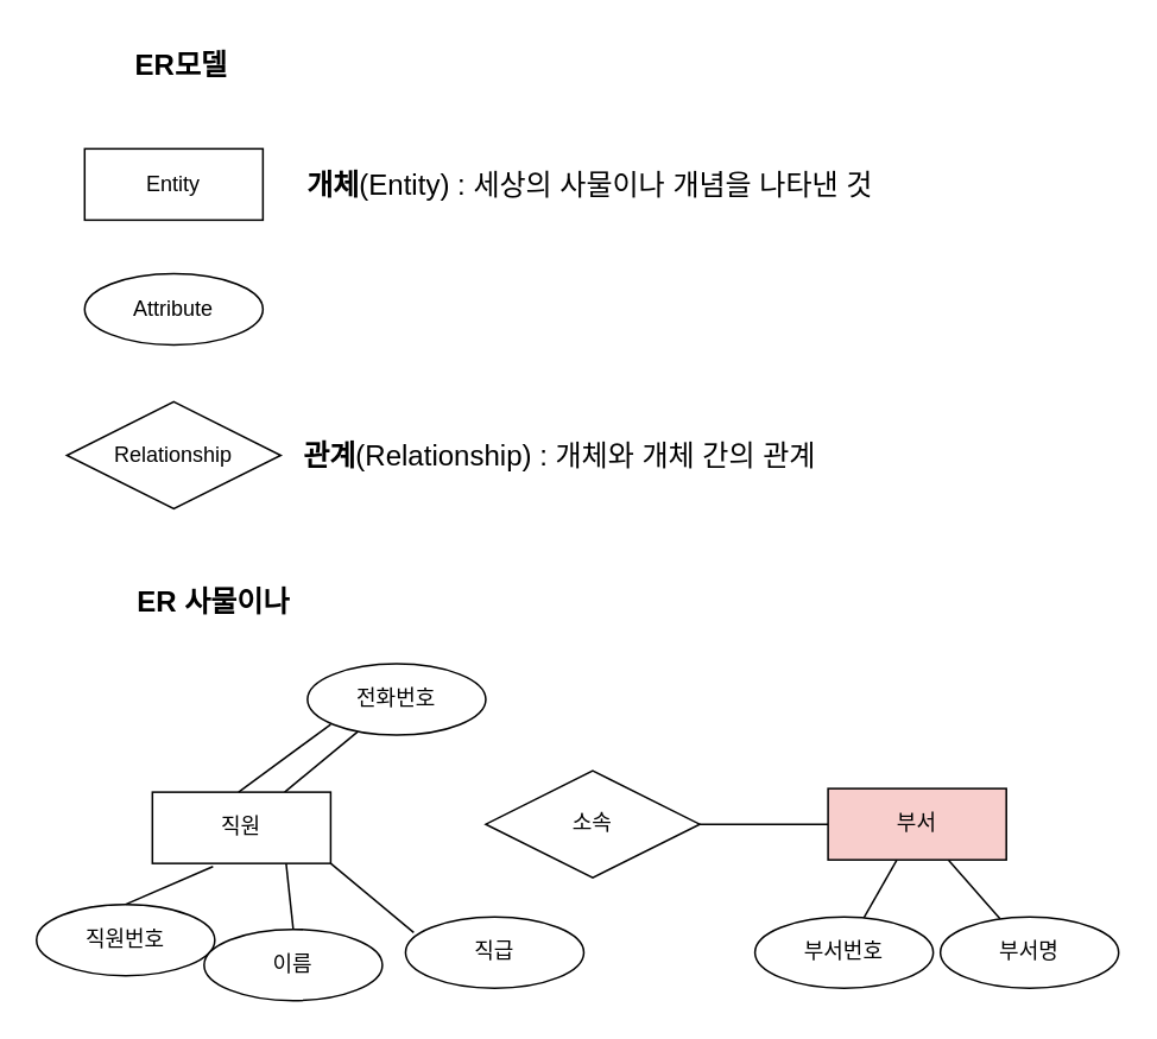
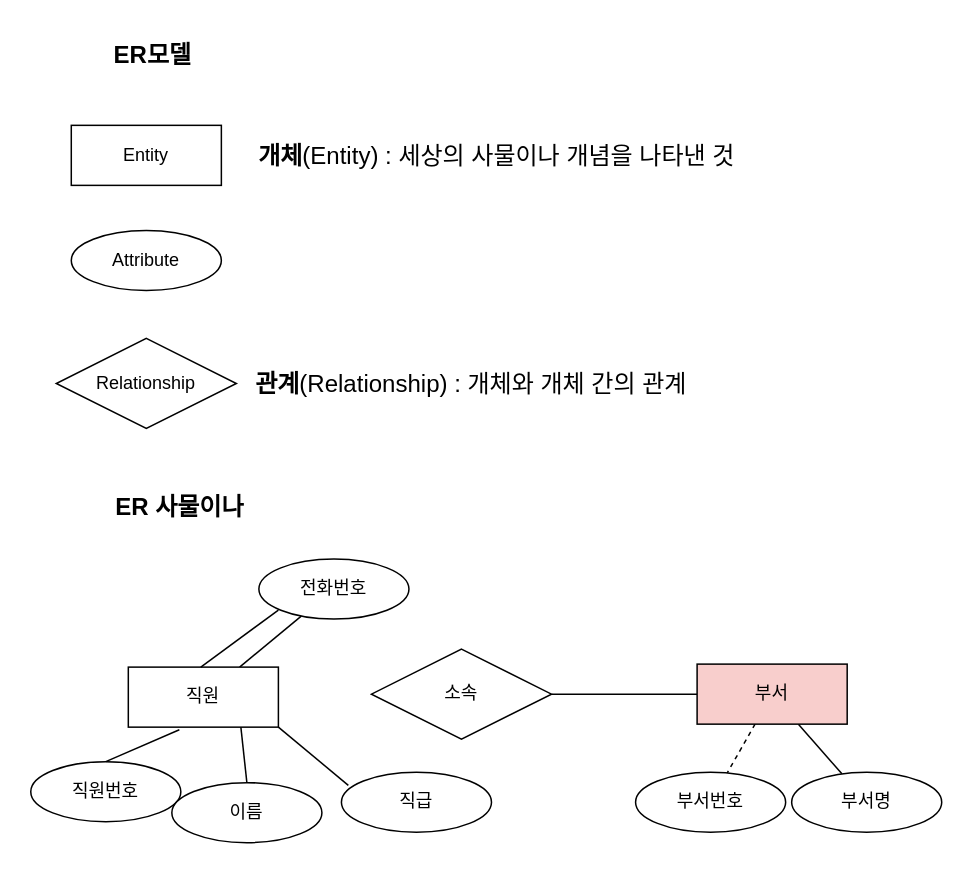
- <mxCell id="25" value="소속" style="shape=rhombus;perimeter=rhombusPerimeter;whiteSpace=wrap;html=1;align=center;" vertex="1" parent="1"><mxGeometry x="272" y="432" width="120" height="60" as="geometry" /></mxCell>
+ <mxCell id="25" value="소속" style="shape=rhombus;perimeter=rhombusPerimeter;whiteSpace=wrap;html=1;align=center;" vertex="1" parent="1"><mxGeometry x="247" y="432" width="120" height="60" as="geometry" /></mxCell>
- <mxCell id="19" style="edgeStyle=none;curved=1;rounded=0;orthogonalLoop=1;jettySize=auto;html=1;fontSize=12;startSize=8;endSize=8;startArrow=none;startFill=0;endArrow=none;endFill=0;" edge="1" parent="1" source="22" target="23"><mxGeometry relative="1" as="geometry" /></mxCell>
+ <mxCell id="19" style="edgeStyle=none;curved=1;rounded=0;orthogonalLoop=1;jettySize=auto;html=1;fontSize=12;startSize=8;endSize=8;startArrow=none;startFill=0;endArrow=none;endFill=0;dashed=1;" edge="1" parent="1" source="22" target="23"><mxGeometry relative="1" as="geometry" /></mxCell>
